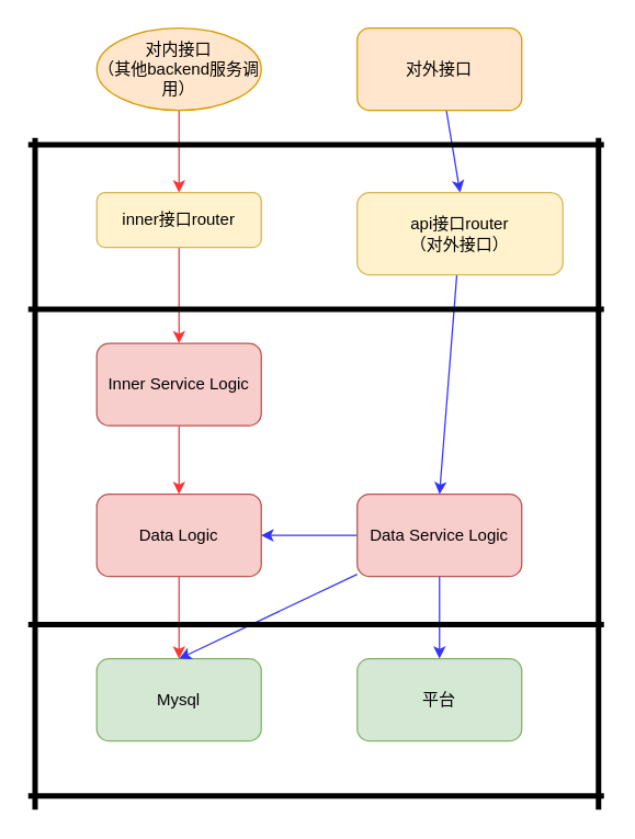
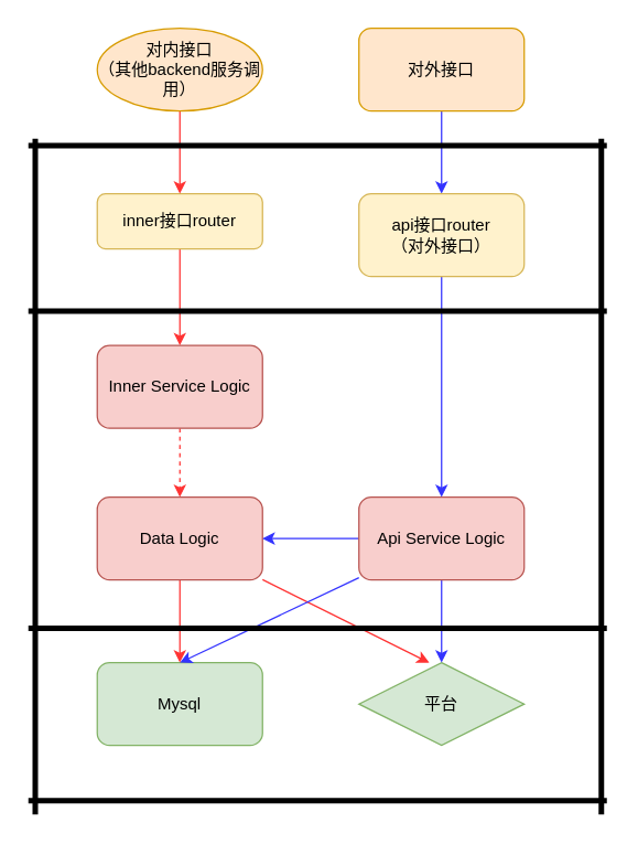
- <mxCell id="16" value="api接口router&lt;br&gt;（对外接口）" style="rounded=1;whiteSpace=wrap;html=1;fillColor=#fff2cc;strokeColor=#d6b656;" vertex="1" parent="1"><mxGeometry x="260" y="140" width="150" height="60" as="geometry" /></mxCell>
+ <mxCell id="16" value="api接口router&lt;br&gt;（对外接口）" style="rounded=1;whiteSpace=wrap;html=1;fillColor=#fff2cc;strokeColor=#d6b656;" vertex="1" parent="1"><mxGeometry x="260" y="140" width="120" height="60" as="geometry" /></mxCell>
- <mxCell id="13" style="edgeStyle=orthogonalEdgeStyle;rounded=0;orthogonalLoop=1;jettySize=auto;html=1;entryX=0.5;entryY=0;entryDx=0;entryDy=0;strokeColor=#FF3333;" edge="1" parent="1" source="14" target="6"><mxGeometry relative="1" as="geometry" /></mxCell>
+ <mxCell id="13" style="edgeStyle=orthogonalEdgeStyle;rounded=0;orthogonalLoop=1;jettySize=auto;html=1;entryX=0.5;entryY=0;entryDx=0;entryDy=0;strokeColor=#FF3333;dashed=1;" edge="1" parent="1" source="14" target="6"><mxGeometry relative="1" as="geometry" /></mxCell>
- <mxCell id="10" value="Data Service Logic" style="rounded=1;whiteSpace=wrap;html=1;fillColor=#f8cecc;strokeColor=#b85450;" vertex="1" parent="1"><mxGeometry x="260" y="360" width="120" height="60" as="geometry" /></mxCell>
+ <mxCell id="10" value="Api Service Logic" style="rounded=1;whiteSpace=wrap;html=1;fillColor=#f8cecc;strokeColor=#b85450;" vertex="1" parent="1"><mxGeometry x="260" y="360" width="120" height="60" as="geometry" /></mxCell>
+ <mxCell id="5" style="edgeStyle=none;rounded=0;orthogonalLoop=1;jettySize=auto;html=1;entryX=0.425;entryY=0;entryDx=0;entryDy=0;entryPerimeter=0;strokeColor=#FF3333;" edge="1" parent="1" source="6" target="3"><mxGeometry relative="1" as="geometry" /></mxCell>
- <mxCell id="3" value="平台" style="rounded=1;whiteSpace=wrap;html=1;fillColor=#d5e8d4;strokeColor=#82b366;" vertex="1" parent="1"><mxGeometry x="260" y="480" width="120" height="60" as="geometry" /></mxCell>
+ <mxCell id="3" value="平台" style="rhombus;whiteSpace=wrap;html=1;fillColor=#d5e8d4;strokeColor=#82b366;" vertex="1" parent="1"><mxGeometry x="260" y="480" width="120" height="60" as="geometry" /></mxCell>
